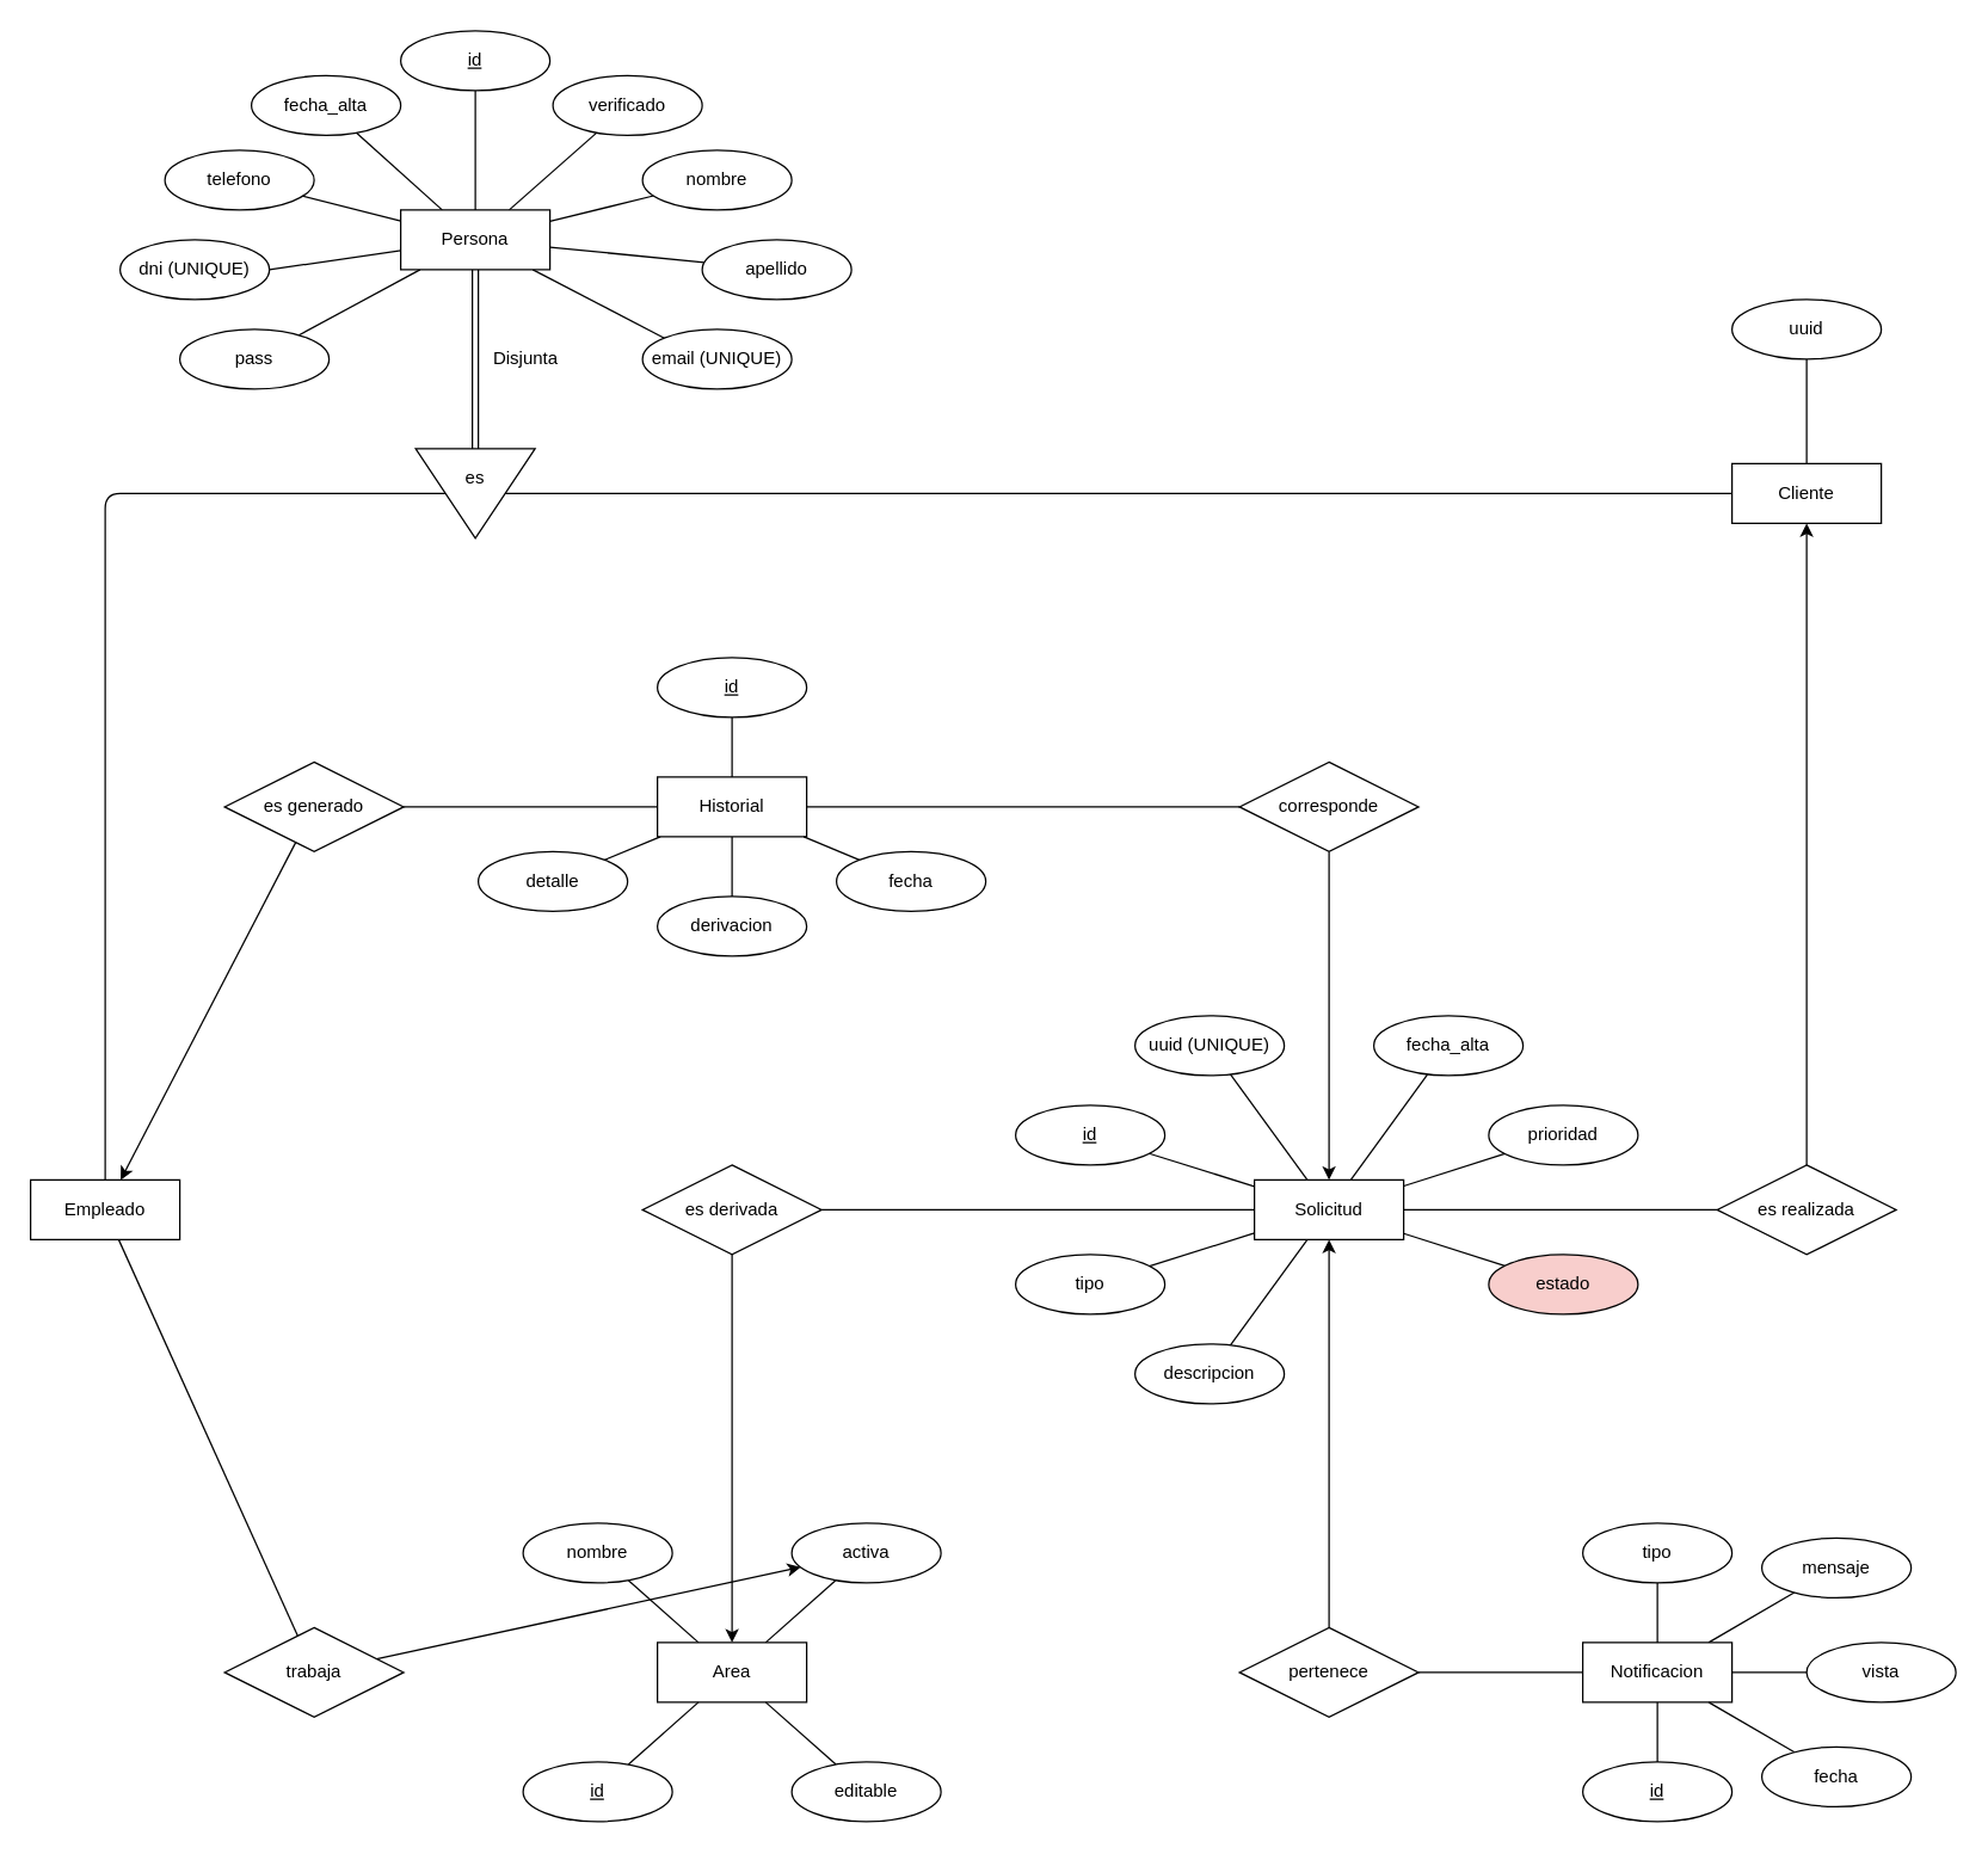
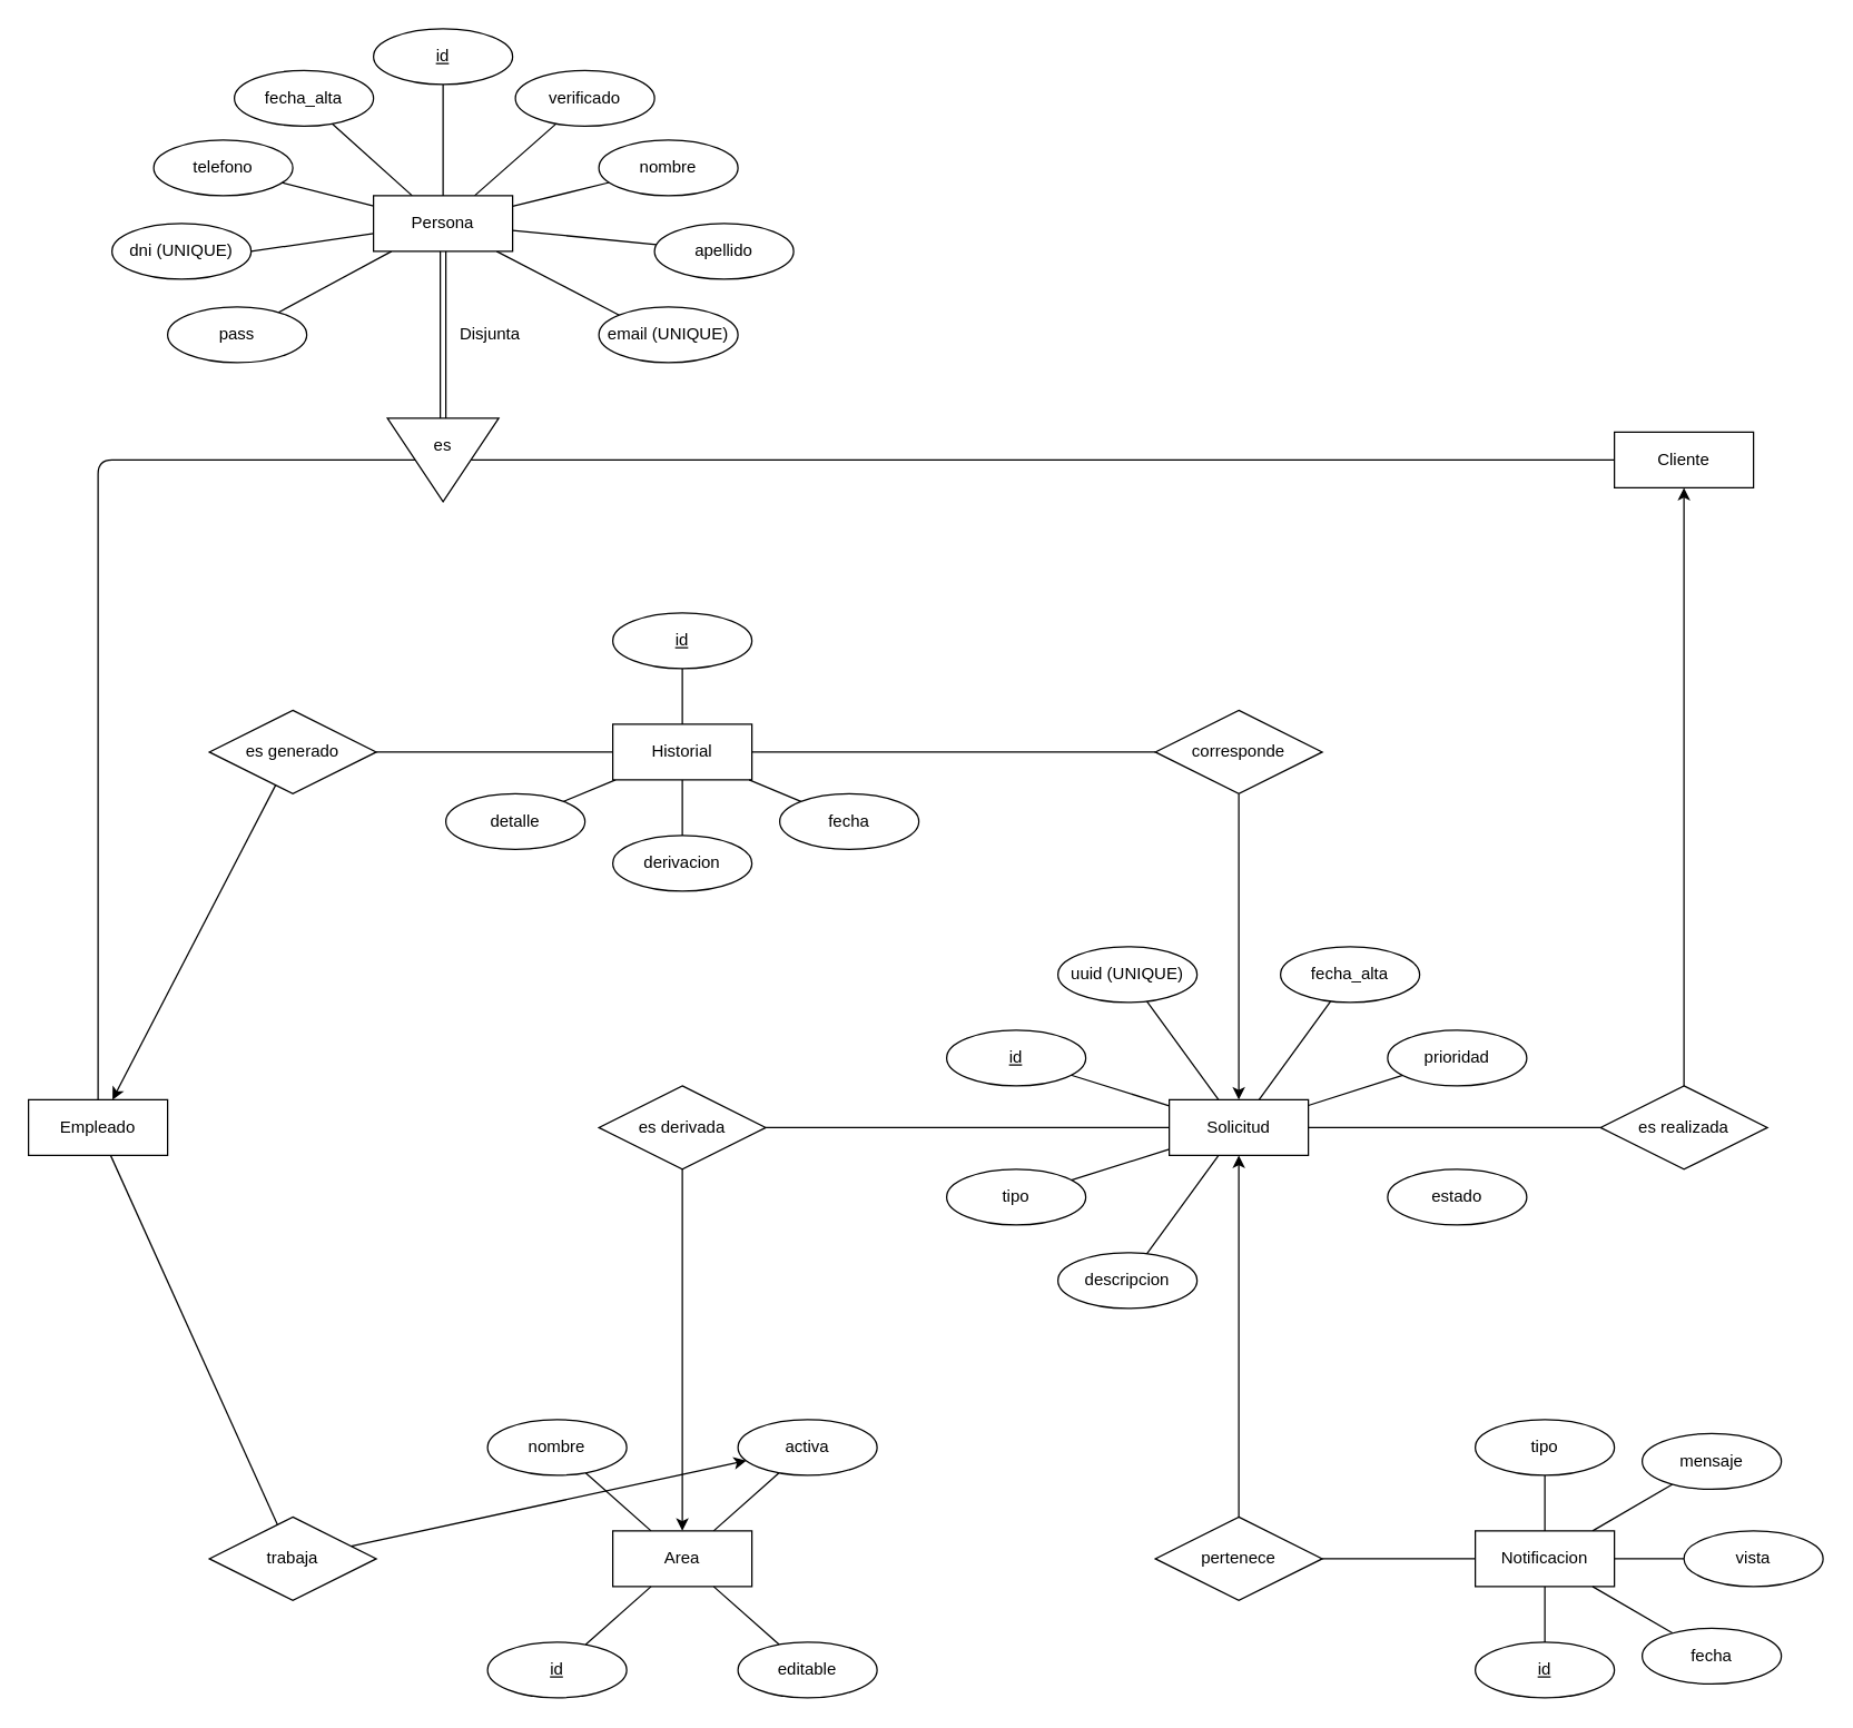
- <mxCell id="64" value="uuid" style="ellipse;whiteSpace=wrap;html=1;align=center;" parent="1" vertex="1"><mxGeometry x="1160" y="200" width="100" height="40" as="geometry" /></mxCell>
- <mxCell id="3" style="edgeStyle=none;orthogonalLoop=1;jettySize=auto;html=1;endArrow=none;" parent="1" source="4" target="64" edge="1"><mxGeometry relative="1" as="geometry" /></mxCell>
- <mxCell id="87" style="edgeStyle=none;orthogonalLoop=1;jettySize=auto;html=1;endArrow=none;" parent="1" source="88" target="15" edge="1"><mxGeometry relative="1" as="geometry" /></mxCell>
- <mxCell id="88" value="estado" style="ellipse;whiteSpace=wrap;html=1;align=center;fillColor=#f8cecc;" parent="1" vertex="1"><mxGeometry x="997" y="840" width="100" height="40" as="geometry" /></mxCell>
+ <mxCell id="88" value="estado" style="ellipse;whiteSpace=wrap;html=1;align=center;" parent="1" vertex="1"><mxGeometry x="997" y="840" width="100" height="40" as="geometry" /></mxCell>
